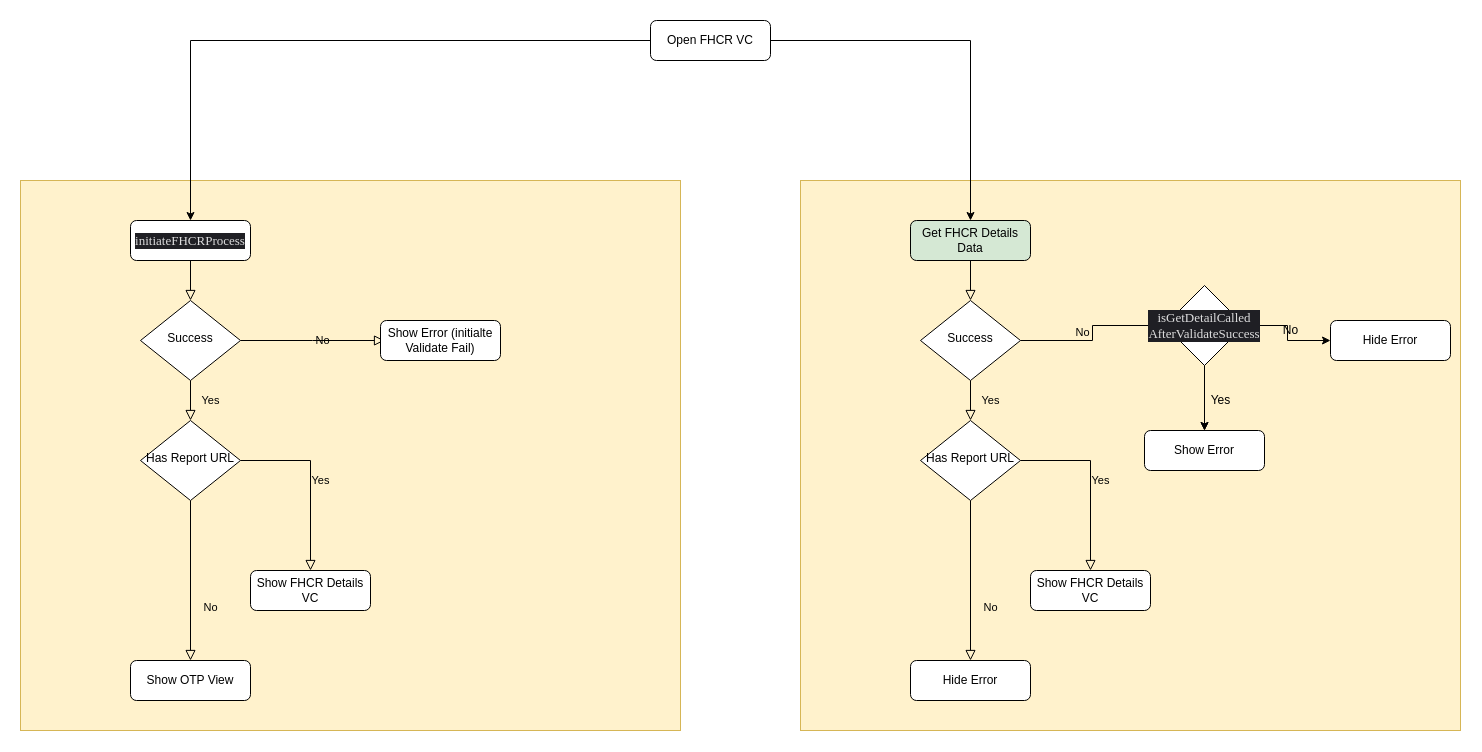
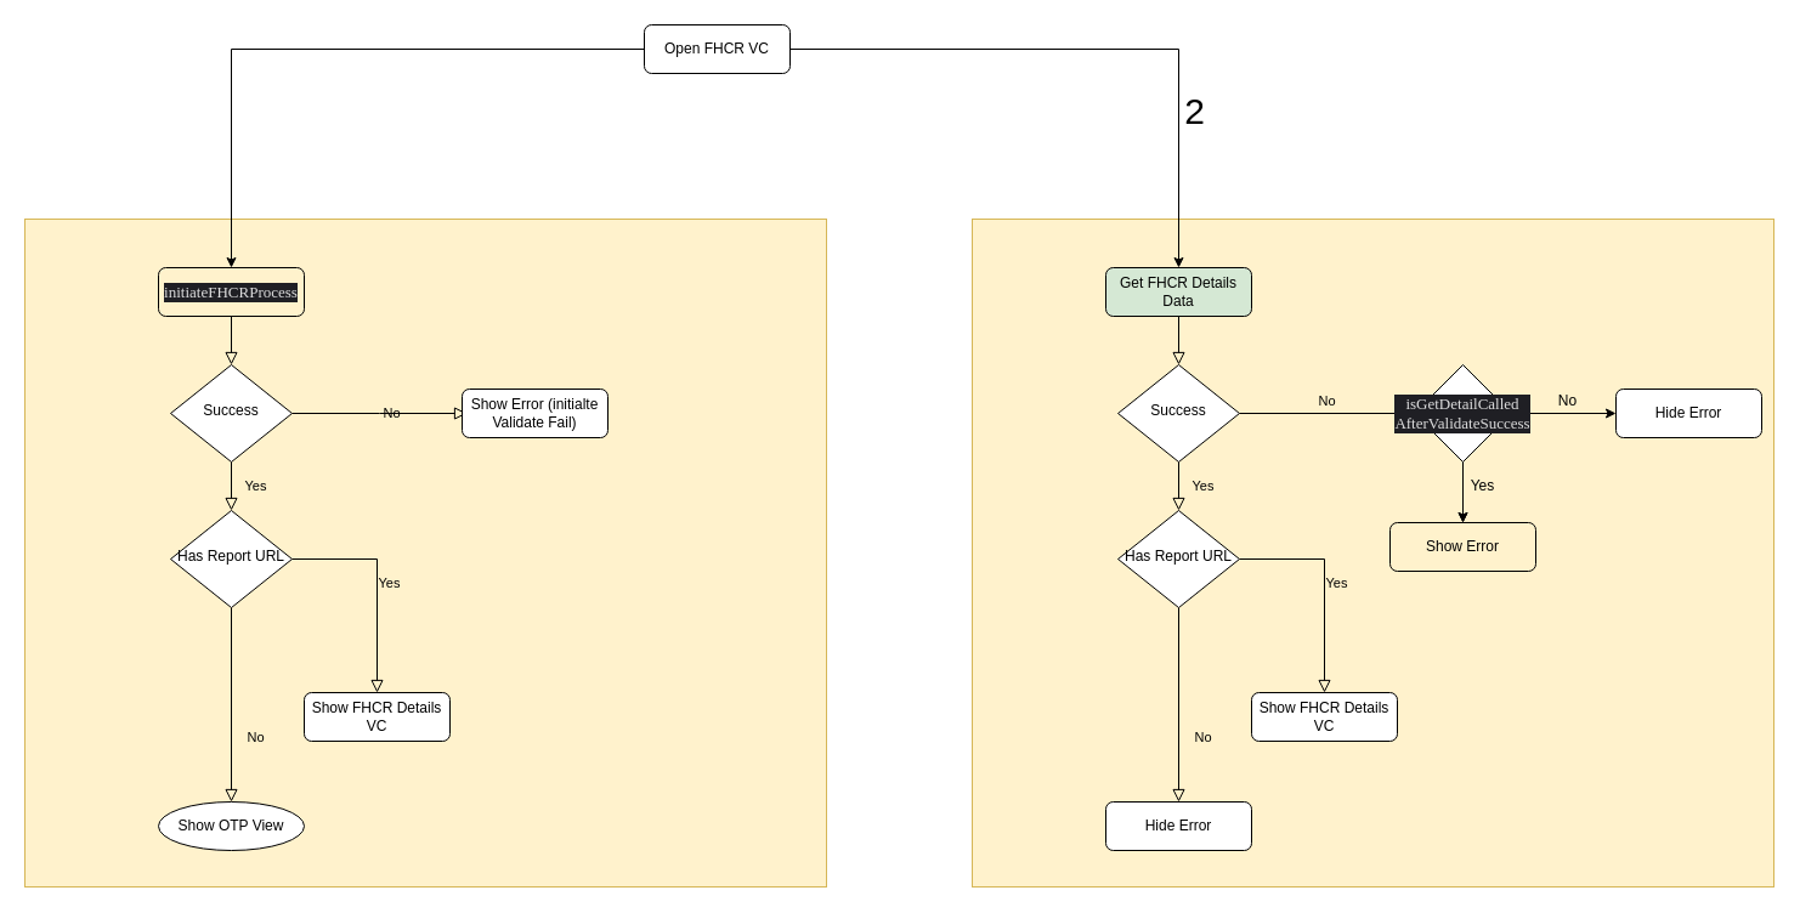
- <mxCell id="25" value="Open FHCR VC" style="rounded=1;whiteSpace=wrap;html=1;fontSize=12;glass=0;strokeWidth=1;shadow=0;" vertex="1" parent="1"><mxGeometry x="650" y="20" width="120" height="40" as="geometry" /></mxCell>
+ <mxCell id="25" value="Open FHCR VC" style="rounded=1;whiteSpace=wrap;html=1;fontSize=12;glass=0;strokeWidth=1;shadow=0;" vertex="1" parent="1"><mxGeometry x="530" y="20" width="120" height="40" as="geometry" /></mxCell>
+ <mxCell id="36" value="2" style="text;html=1;align=center;verticalAlign=middle;resizable=0;points=[];autosize=1;fontSize=30;" vertex="1" parent="1"><mxGeometry x="968" y="71" width="30" height="40" as="geometry" /></mxCell>
- <mxCell id="34" value="&lt;p class=&quot;p1&quot; style=&quot;margin: 0px ; font-stretch: normal ; font-size: 13px ; line-height: normal ; font-family: &amp;#34;menlo&amp;#34; ; color: rgba(255 , 255 , 255 , 0.85) ; background-color: rgb(31 , 31 , 36)&quot;&gt;initiateFHCRProcess&lt;/p&gt;" style="rounded=1;whiteSpace=wrap;html=1;fontSize=12;glass=0;strokeWidth=1;shadow=0;" vertex="1" parent="1"><mxGeometry x="130" y="220" width="120" height="40" as="geometry" /></mxCell>
+ <mxCell id="34" value="&lt;p class=&quot;p1&quot; style=&quot;margin: 0px ; font-stretch: normal ; font-size: 13px ; line-height: normal ; font-family: &amp;#34;menlo&amp;#34; ; color: rgba(255 , 255 , 255 , 0.85) ; background-color: rgb(31 , 31 , 36)&quot;&gt;initiateFHCRProcess&lt;/p&gt;" style="rounded=1;whiteSpace=wrap;html=1;fontSize=12;glass=0;strokeWidth=1;shadow=0;fillColor=#fff2cc;" vertex="1" parent="1"><mxGeometry x="130" y="220" width="120" height="40" as="geometry" /></mxCell>
- <mxCell id="17" value="&lt;meta charset=&quot;utf-8&quot;&gt;&lt;p class=&quot;p1&quot; style=&quot;font-style: normal; font-weight: 400; letter-spacing: normal; text-align: center; text-indent: 0px; text-transform: none; word-spacing: 0px; margin: 0px; font-stretch: normal; font-size: 13px; line-height: normal; font-family: menlo; color: rgba(255, 255, 255, 0.85); background-color: rgb(31, 31, 36);&quot;&gt;isGetDetailCalled&lt;/p&gt;&lt;p class=&quot;p1&quot; style=&quot;font-style: normal; font-weight: 400; letter-spacing: normal; text-align: center; text-indent: 0px; text-transform: none; word-spacing: 0px; margin: 0px; font-stretch: normal; font-size: 13px; line-height: normal; font-family: menlo; color: rgba(255, 255, 255, 0.85); background-color: rgb(31, 31, 36);&quot;&gt;AfterValidateSuccess&lt;/p&gt;" style="rhombus;whiteSpace=wrap;html=1;" vertex="1" parent="1"><mxGeometry x="1164" y="285" width="80" height="80" as="geometry" /></mxCell>
+ <mxCell id="17" value="&lt;meta charset=&quot;utf-8&quot;&gt;&lt;p class=&quot;p1&quot; style=&quot;font-style: normal; font-weight: 400; letter-spacing: normal; text-align: center; text-indent: 0px; text-transform: none; word-spacing: 0px; margin: 0px; font-stretch: normal; font-size: 13px; line-height: normal; font-family: menlo; color: rgba(255, 255, 255, 0.85); background-color: rgb(31, 31, 36);&quot;&gt;isGetDetailCalled&lt;/p&gt;&lt;p class=&quot;p1&quot; style=&quot;font-style: normal; font-weight: 400; letter-spacing: normal; text-align: center; text-indent: 0px; text-transform: none; word-spacing: 0px; margin: 0px; font-stretch: normal; font-size: 13px; line-height: normal; font-family: menlo; color: rgba(255, 255, 255, 0.85); background-color: rgb(31, 31, 36);&quot;&gt;AfterValidateSuccess&lt;/p&gt;" style="rhombus;whiteSpace=wrap;html=1;" vertex="1" parent="1"><mxGeometry x="1164" y="300" width="80" height="80" as="geometry" /></mxCell>
- <mxCell id="18" value="Show Error" style="rounded=1;whiteSpace=wrap;html=1;" vertex="1" parent="1"><mxGeometry x="1144" y="430" width="120" height="40" as="geometry" /></mxCell>
+ <mxCell id="18" value="Show Error" style="rounded=1;whiteSpace=wrap;html=1;fillColor=#fff2cc;" vertex="1" parent="1"><mxGeometry x="1144" y="430" width="120" height="40" as="geometry" /></mxCell>
- <mxCell id="32" value="Show OTP View" style="rounded=1;whiteSpace=wrap;html=1;fontSize=12;glass=0;strokeWidth=1;shadow=0;" vertex="1" parent="1"><mxGeometry x="130" y="660" width="120" height="40" as="geometry" /></mxCell>
+ <mxCell id="32" value="Show OTP View" style="ellipse;whiteSpace=wrap;html=1;fontSize=12;glass=0;strokeWidth=1;shadow=0;" vertex="1" parent="1"><mxGeometry x="130" y="660" width="120" height="40" as="geometry" /></mxCell>
